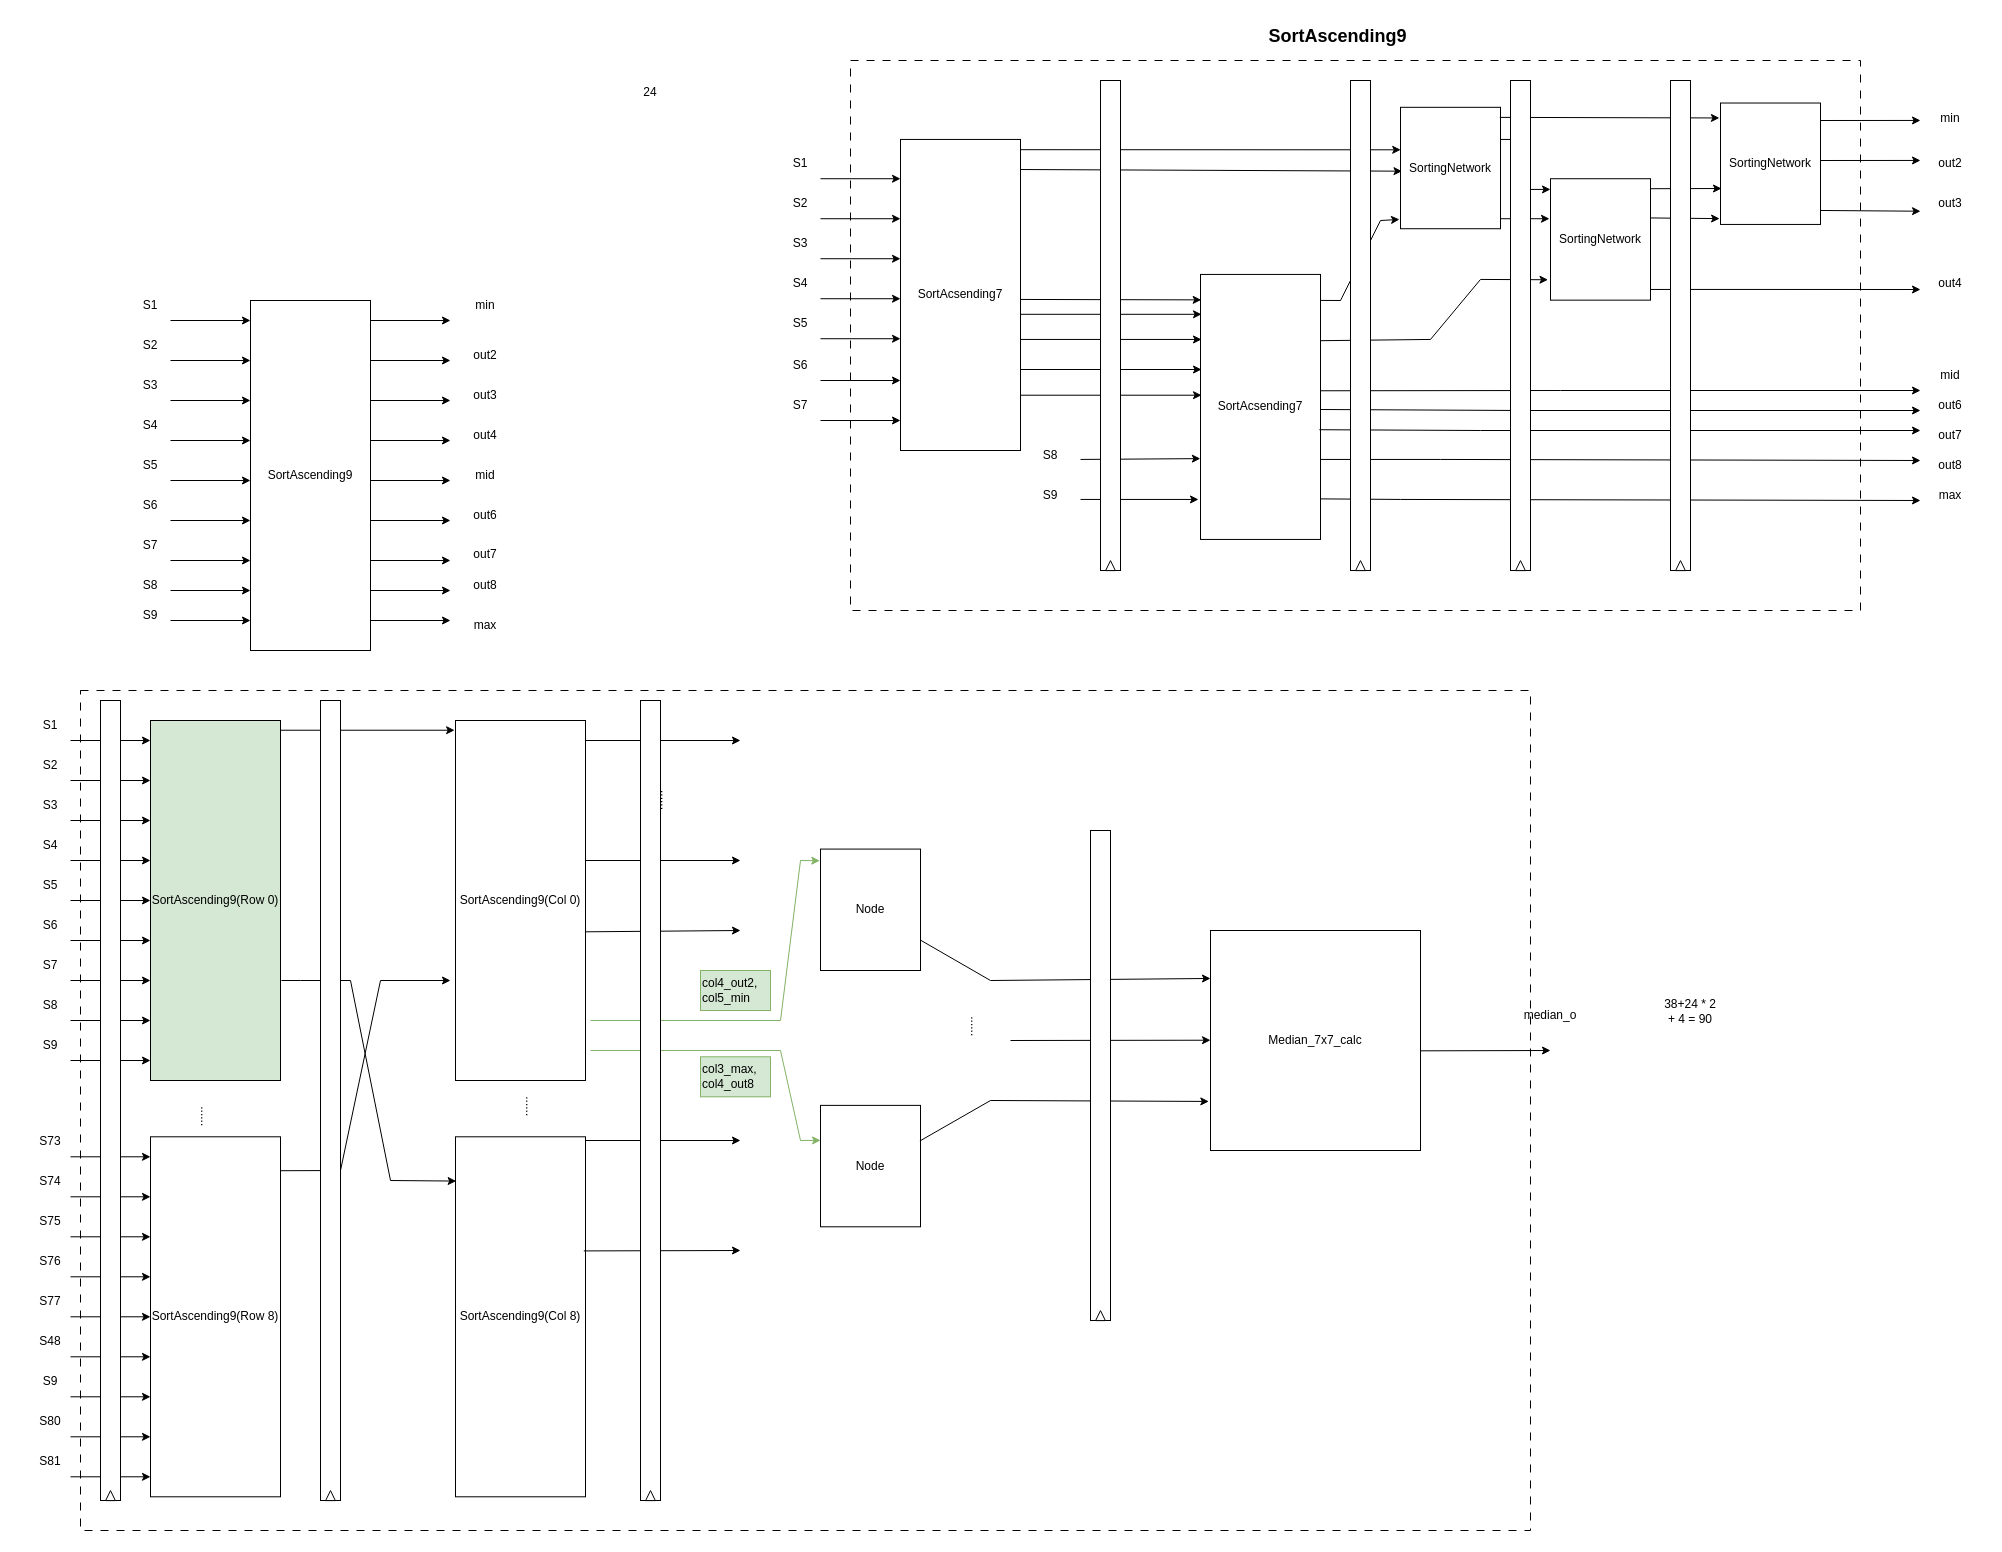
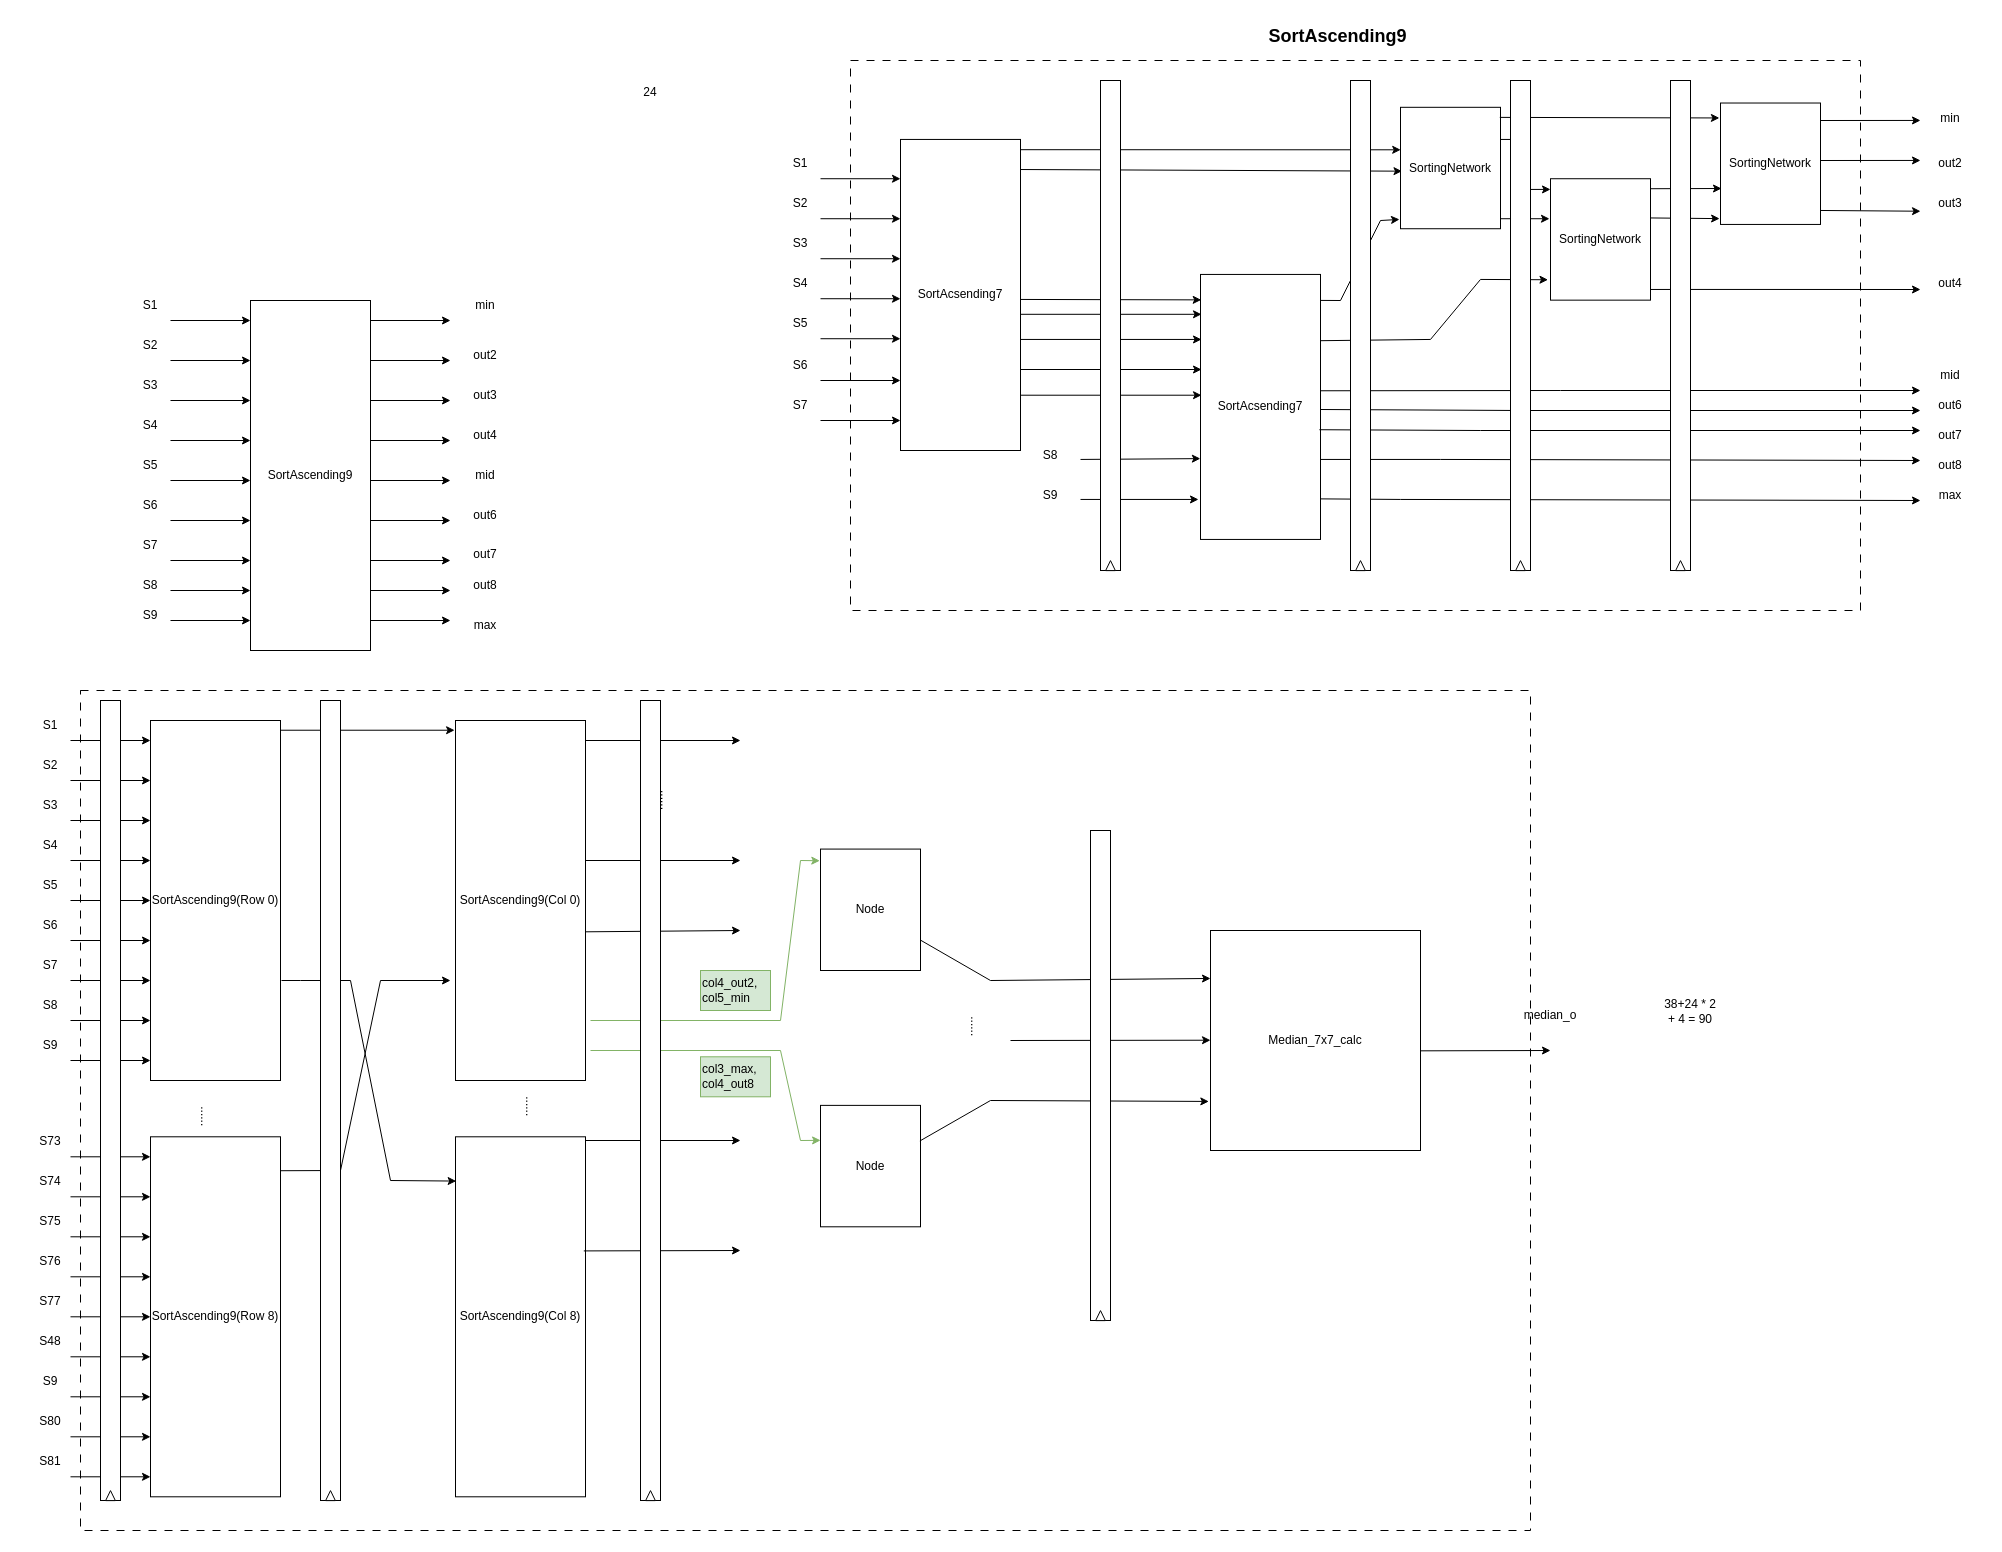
- <mxCell id="4" value="SortAscending9(Row 0)" style="rounded=0;whiteSpace=wrap;html=1;fillColor=#d5e8d4;" parent="1" vertex="1"><mxGeometry x="150" y="720" width="130" height="360" as="geometry" /></mxCell>
+ <mxCell id="4" value="SortAscending9(Row 0)" style="rounded=0;whiteSpace=wrap;html=1;" parent="1" vertex="1"><mxGeometry x="150" y="720" width="130" height="360" as="geometry" /></mxCell>
